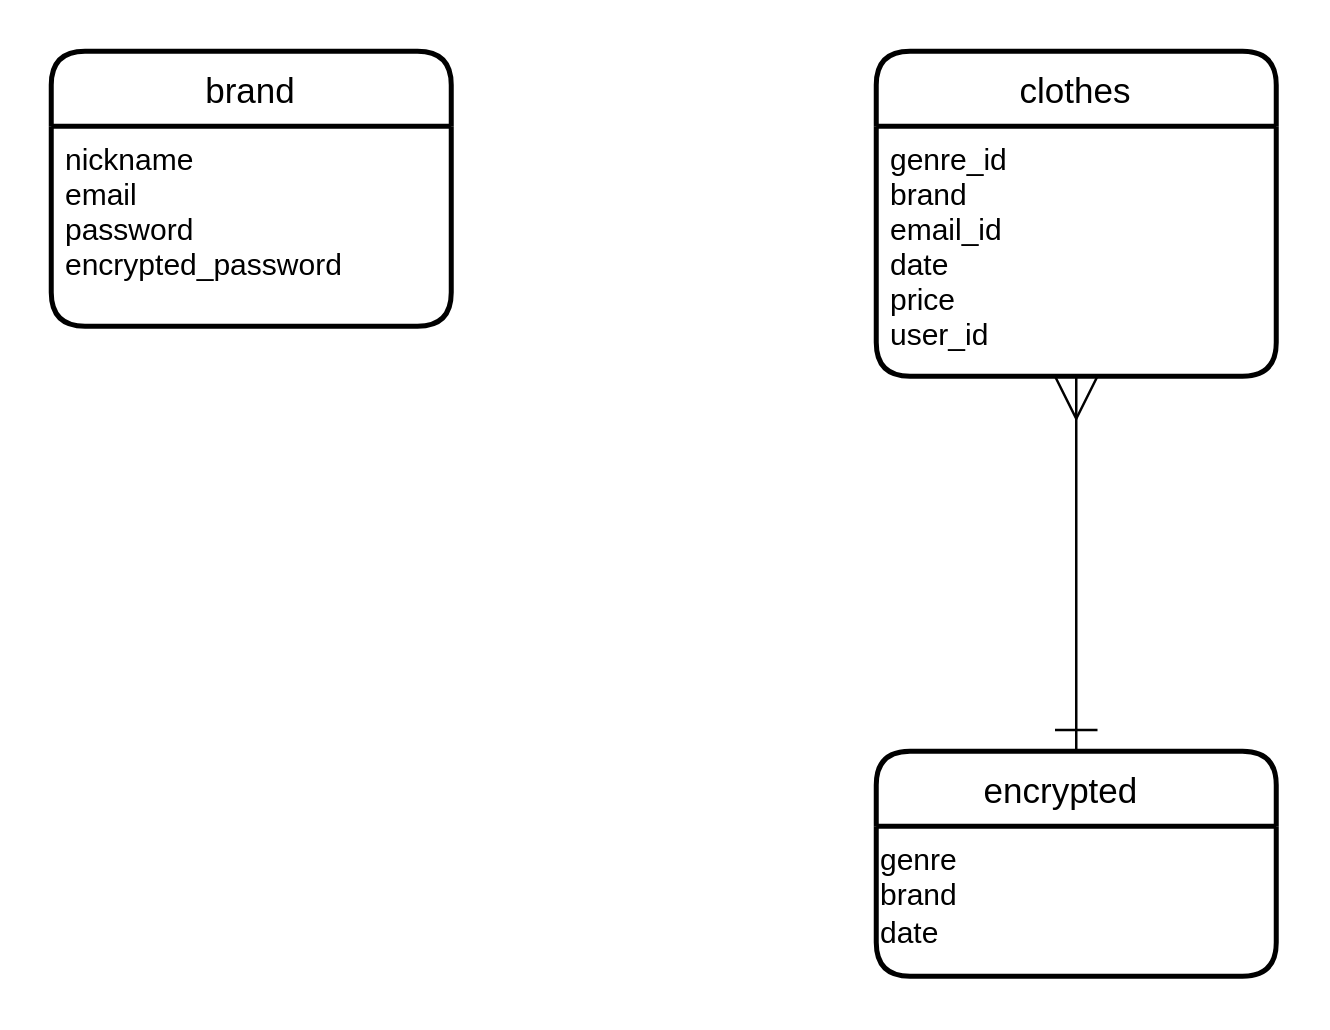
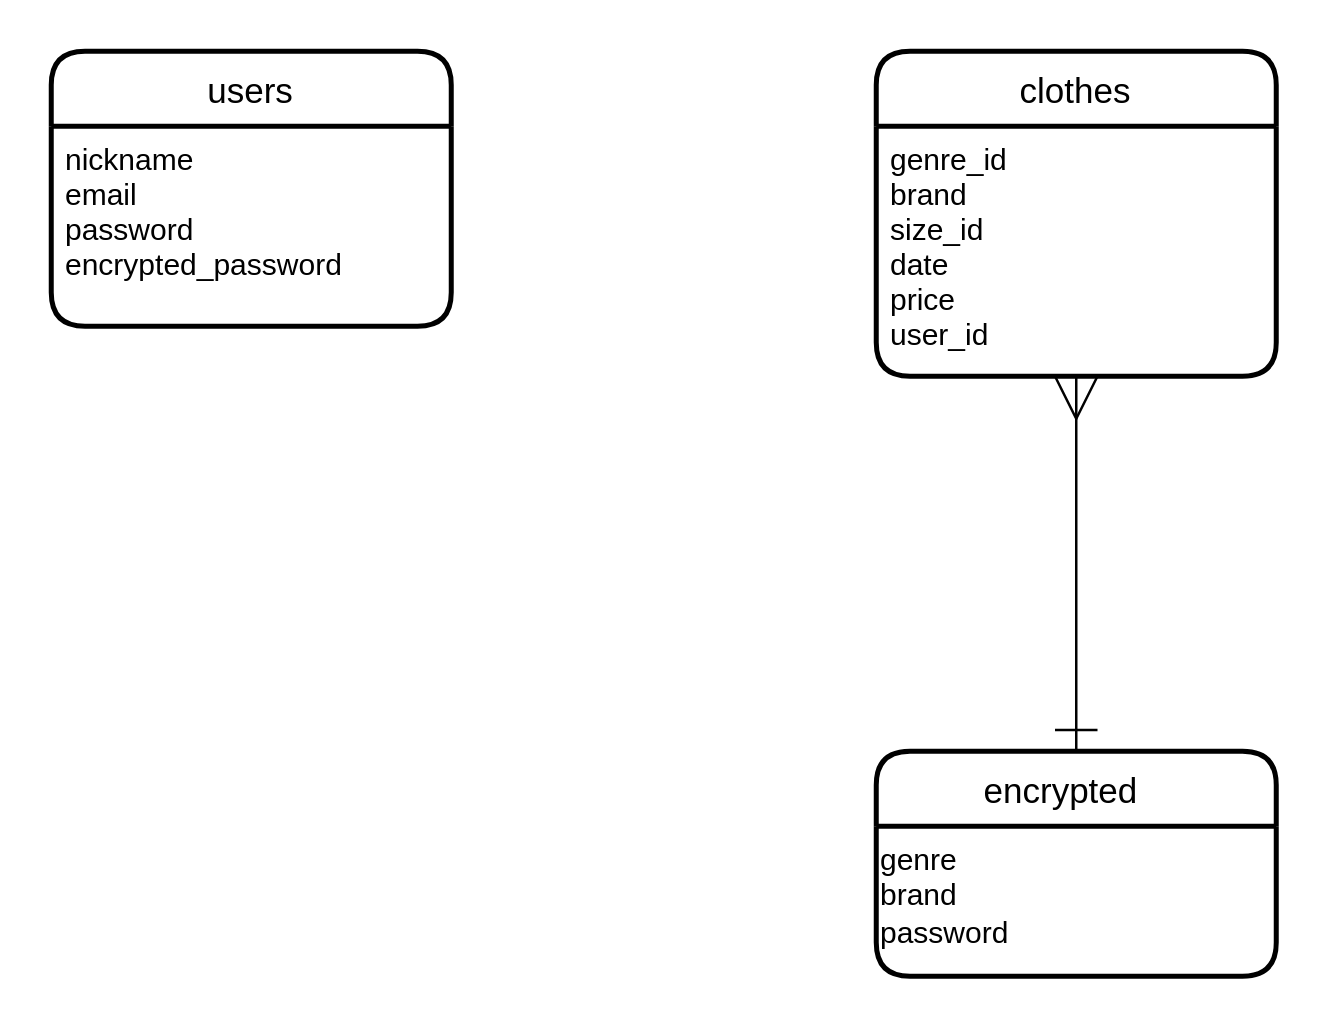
- <mxCell id="2" value="brand" style="swimlane;childLayout=stackLayout;horizontal=1;startSize=30;horizontalStack=0;rounded=1;fontSize=14;fontStyle=0;strokeWidth=2;resizeParent=0;resizeLast=1;shadow=0;dashed=0;align=center;" vertex="1" parent="1"><mxGeometry x="20" y="20" width="160" height="110" as="geometry" /></mxCell>
+ <mxCell id="2" value="users" style="swimlane;childLayout=stackLayout;horizontal=1;startSize=30;horizontalStack=0;rounded=1;fontSize=14;fontStyle=0;strokeWidth=2;resizeParent=0;resizeLast=1;shadow=0;dashed=0;align=center;" vertex="1" parent="1"><mxGeometry x="20" y="20" width="160" height="110" as="geometry" /></mxCell>
- <mxCell id="7" value="genre_id&#10;brand&#10;email_id&#10;date&#10;price&#10;user_id&#10;" style="align=left;strokeColor=none;fillColor=none;spacingLeft=4;fontSize=12;verticalAlign=top;resizable=0;rotatable=0;part=1;" vertex="1" parent="6"><mxGeometry y="30" width="160" height="100" as="geometry" /></mxCell>
+ <mxCell id="7" value="genre_id&#10;brand&#10;size_id&#10;date&#10;price&#10;user_id&#10;" style="align=left;strokeColor=none;fillColor=none;spacingLeft=4;fontSize=12;verticalAlign=top;resizable=0;rotatable=0;part=1;" vertex="1" parent="6"><mxGeometry y="30" width="160" height="100" as="geometry" /></mxCell>
- <mxCell id="5" value="genre&lt;br&gt;brand&lt;br&gt;date" style="text;html=1;align=left;verticalAlign=top;resizable=0;points=[];autosize=1;strokeColor=none;fillColor=none;" vertex="1" parent="4"><mxGeometry y="30" width="160" height="60" as="geometry" /></mxCell>
+ <mxCell id="5" value="genre&lt;br&gt;brand&lt;br&gt;password" style="text;html=1;align=left;verticalAlign=top;resizable=0;points=[];autosize=1;strokeColor=none;fillColor=none;" vertex="1" parent="4"><mxGeometry y="30" width="160" height="60" as="geometry" /></mxCell>
